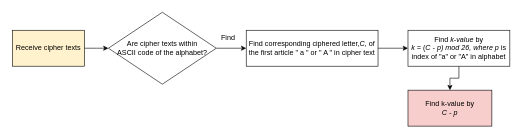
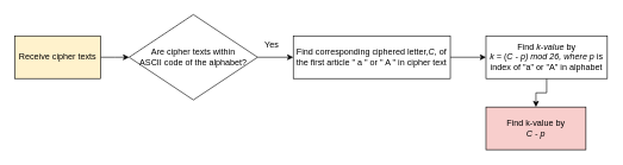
- <mxCell id="10" value="Find" style="rounded=0;whiteSpace=wrap;html=1;opacity=0;" vertex="1" parent="1"><mxGeometry x="320" y="32" width="120" height="60" as="geometry" /></mxCell>
+ <mxCell id="10" value="Yes" style="rounded=0;whiteSpace=wrap;html=1;opacity=0;" vertex="1" parent="1"><mxGeometry x="320" y="32" width="120" height="60" as="geometry" /></mxCell>
